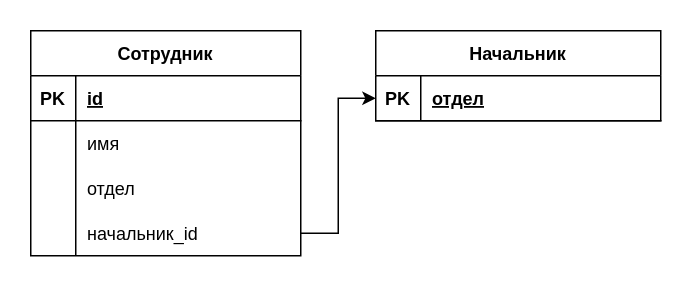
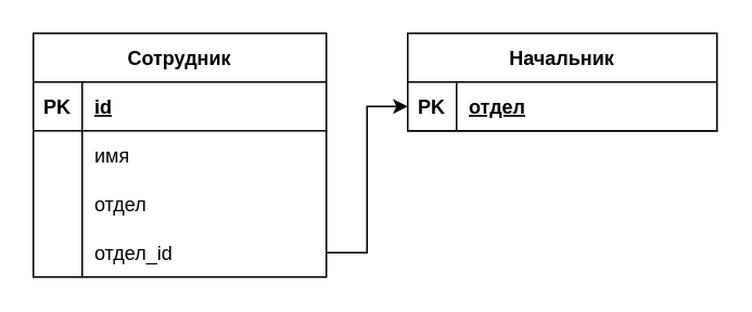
- <mxCell id="14" value="начальник_id" style="shape=partialRectangle;connectable=0;fillColor=none;top=0;left=0;bottom=0;right=0;align=left;spacingLeft=6;overflow=hidden;" vertex="1" parent="12"><mxGeometry x="30" width="150" height="30" as="geometry"><mxRectangle width="150" height="30" as="alternateBounds" /></mxGeometry></mxCell>
+ <mxCell id="14" value="отдел_id" style="shape=partialRectangle;connectable=0;fillColor=none;top=0;left=0;bottom=0;right=0;align=left;spacingLeft=6;overflow=hidden;" vertex="1" parent="12"><mxGeometry x="30" width="150" height="30" as="geometry"><mxRectangle width="150" height="30" as="alternateBounds" /></mxGeometry></mxCell>
